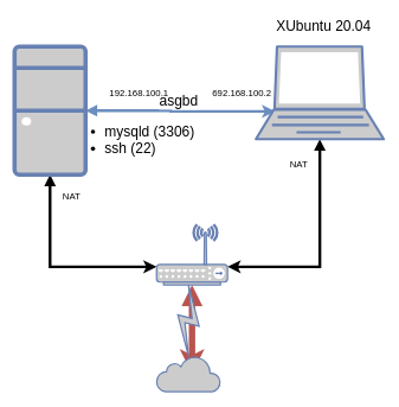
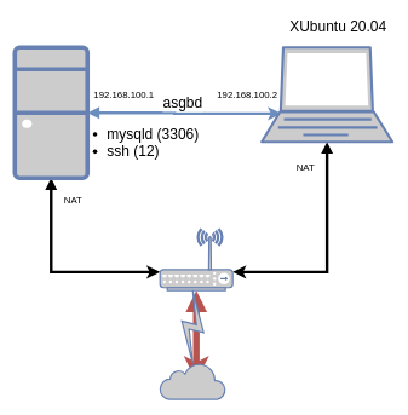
- <mxCell id="12" value="XUbuntu 20.04" style="text;html=1;align=center;verticalAlign=middle;resizable=0;points=[];autosize=1;strokeColor=none;fontSize=20;" vertex="1" parent="1"><mxGeometry x="380" y="20" width="150" height="30" as="geometry" /></mxCell>
+ <mxCell id="12" value="XUbuntu 20.04" style="text;html=1;align=center;verticalAlign=middle;resizable=0;points=[];autosize=1;strokeColor=none;fontSize=20;" vertex="1" parent="1"><mxGeometry x="390" y="20" width="150" height="30" as="geometry" /></mxCell>
- <mxCell id="14" value="192.168.100.1" style="text;html=1;align=center;verticalAlign=middle;resizable=0;points=[];autosize=1;strokeColor=none;fontSize=13;" vertex="1" parent="1"><mxGeometry x="145" y="120" width="100" height="20" as="geometry" /></mxCell>
+ <mxCell id="14" value="192.168.100.1" style="text;html=1;align=center;verticalAlign=middle;resizable=0;points=[];autosize=1;strokeColor=none;fontSize=13;" vertex="1" parent="1"><mxGeometry x="120" y="120" width="100" height="20" as="geometry" /></mxCell>
- <mxCell id="15" value="692.168.100.2" style="text;html=1;align=center;verticalAlign=middle;resizable=0;points=[];autosize=1;strokeColor=none;fontSize=13;" vertex="1" parent="1"><mxGeometry x="290" y="120" width="100" height="20" as="geometry" /></mxCell>
+ <mxCell id="15" value="192.168.100.2" style="text;html=1;align=center;verticalAlign=middle;resizable=0;points=[];autosize=1;strokeColor=none;fontSize=13;" vertex="1" parent="1"><mxGeometry x="290" y="120" width="100" height="20" as="geometry" /></mxCell>
- <mxCell id="13" value="&lt;ul&gt;&lt;li&gt;mysqld (3306)&lt;/li&gt;&lt;li style=&quot;text-align: left&quot;&gt;ssh (22)&lt;/li&gt;&lt;/ul&gt;" style="text;html=1;align=center;verticalAlign=middle;resizable=0;points=[];autosize=1;strokeColor=none;fontSize=20;" vertex="1" parent="1"><mxGeometry x="100" y="150" width="180" height="90" as="geometry" /></mxCell>
+ <mxCell id="13" value="&lt;ul&gt;&lt;li&gt;mysqld (3306)&lt;/li&gt;&lt;li style=&quot;text-align: left&quot;&gt;ssh (12)&lt;/li&gt;&lt;/ul&gt;" style="text;html=1;align=center;verticalAlign=middle;resizable=0;points=[];autosize=1;strokeColor=none;fontSize=20;" vertex="1" parent="1"><mxGeometry x="100" y="150" width="180" height="90" as="geometry" /></mxCell>
